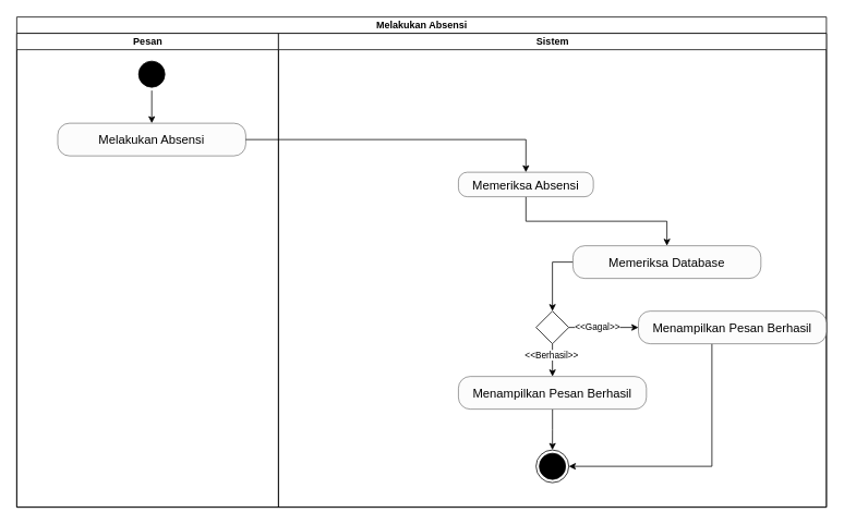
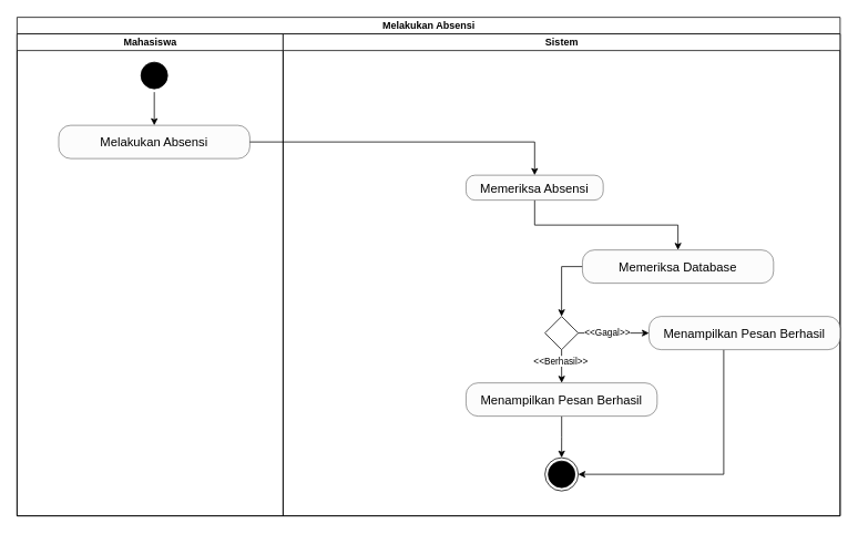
- <mxCell id="3" value="Pesan" style="swimlane;startSize=20;html=1;" vertex="1" parent="2"><mxGeometry y="20" width="320" height="580" as="geometry" /></mxCell>
+ <mxCell id="3" value="Mahasiswa" style="swimlane;startSize=20;html=1;" vertex="1" parent="2"><mxGeometry y="20" width="320" height="580" as="geometry" /></mxCell>
